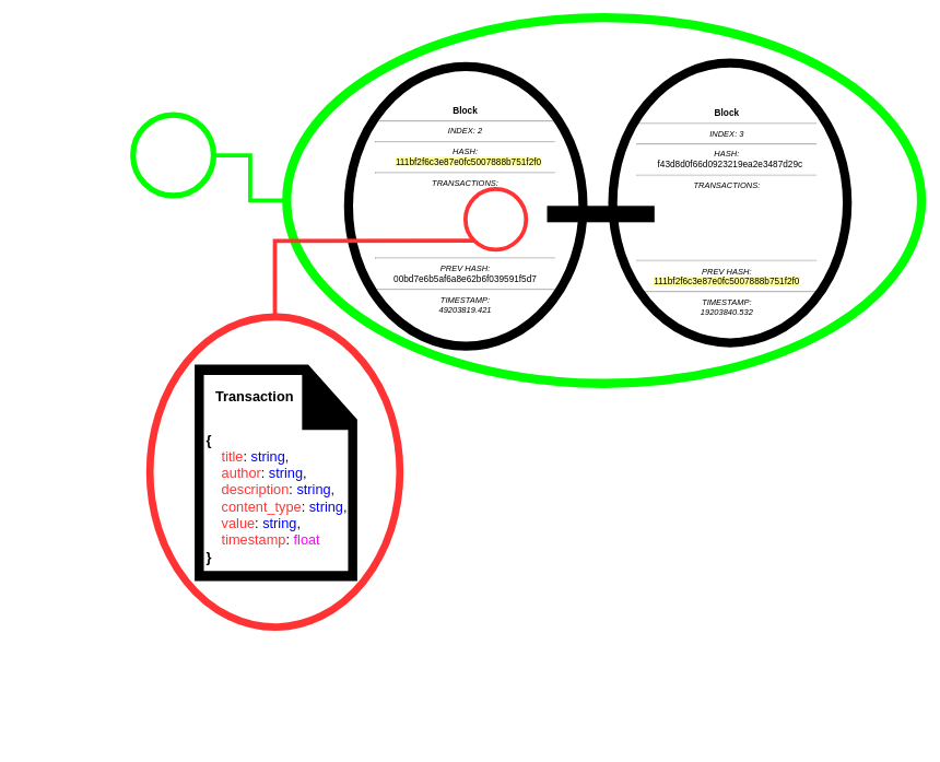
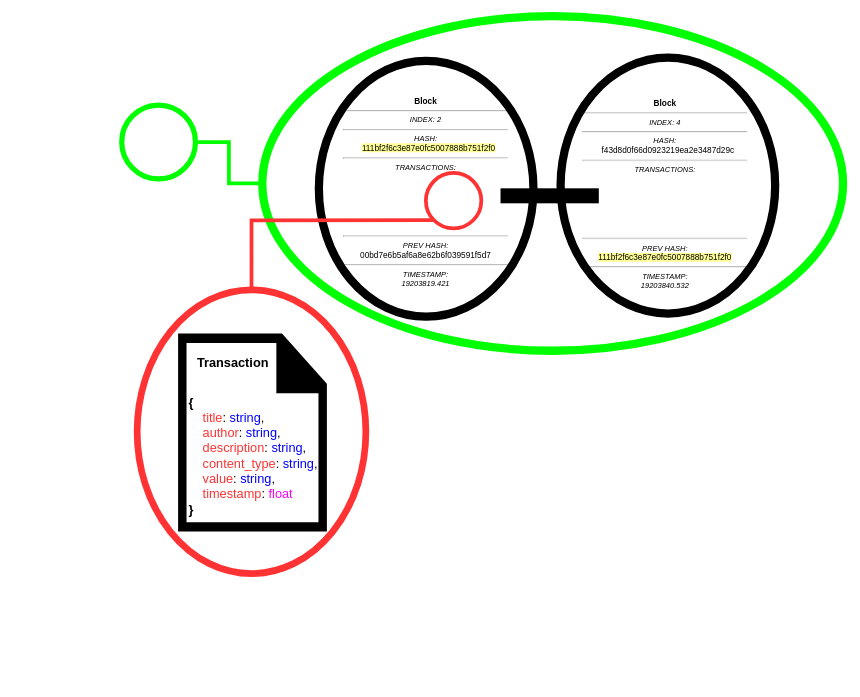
- <mxCell id="20" value="&lt;p style=&quot;margin:0px;margin-top:4px;text-align:center;&quot;&gt;&lt;b&gt;Block&lt;/b&gt;&lt;/p&gt;&lt;hr&gt;&lt;p style=&quot;font-size:10px;margin:0px;text-align:center;&quot;&gt;&lt;i&gt;INDEX: 2&lt;/i&gt;&lt;/p&gt;&lt;hr&gt;&lt;p style=&quot;font-size:10px;margin:0px;text-align:center;&quot;&gt;&lt;i&gt;HASH:&lt;/i&gt;&lt;/p&gt;&lt;p style=&quot;text-align: center; margin: 0px 0px 0px 8px;&quot;&gt;&lt;span style=&quot;background-color: rgb(255, 255, 153);&quot;&gt;111bf2f6c3e87e0fc5007888b751f2f0&lt;/span&gt;&lt;/p&gt;&lt;hr&gt;&lt;p style=&quot;font-size:10px;margin:0px;text-align:center;&quot;&gt;&lt;i&gt;TRANSACTIONS:&lt;/i&gt;&lt;/p&gt;&lt;p style=&quot;margin:0px;margin-left:8px;text-align:left;&quot;&gt;&lt;br&gt;&lt;/p&gt;&lt;p style=&quot;margin:0px;margin-left:8px;text-align:left;&quot;&gt;&lt;br&gt;&lt;/p&gt;&lt;p style=&quot;margin:0px;margin-left:8px;text-align:left;&quot;&gt;&lt;br&gt;&lt;/p&gt;&lt;p style=&quot;margin:0px;margin-left:8px;text-align:left;&quot;&gt;&lt;br&gt;&lt;/p&gt;&lt;p style=&quot;margin:0px;margin-left:8px;text-align:left;&quot;&gt;&lt;br&gt;&lt;/p&gt;&lt;p style=&quot;margin:0px;margin-left:8px;text-align:left;&quot;&gt;&lt;br&gt;&lt;/p&gt;&lt;hr&gt;&lt;p style=&quot;font-size:10px;margin:0px;text-align:center;&quot;&gt;&lt;i&gt;PREV HASH:&lt;/i&gt;&lt;/p&gt;&lt;p style=&quot;margin:0px;margin-left:8px;text-align:left;&quot;&gt;&lt;/p&gt;&lt;span style=&quot;&quot;&gt;&lt;div style=&quot;text-align: center;&quot;&gt;00bd7e6b5af6a8e62b6f039591f5d7&lt;br&gt;&lt;/div&gt;&lt;/span&gt;&lt;hr style=&quot;text-align: center;&quot;&gt;&lt;p style=&quot;text-align: center; font-size: 10px; margin: 0px;&quot;&gt;&lt;i&gt;TIMESTAMP:&lt;/i&gt;&lt;/p&gt;&lt;p style=&quot;font-size:10px;margin:0px;text-align:center;&quot;&gt;&lt;i&gt;49203819.421&lt;/i&gt;&lt;/p&gt;" style="shape=rect;html=1;overflow=fill;verticalAlign=top;align=left;whiteSpace=wrap;rounded=60;fontSize=11;strokeColor=none;strokeWidth=7;fillColor=none;" vertex="1" parent="19"><mxGeometry x="32.995" y="44.885" width="220" height="263" as="geometry" /></mxCell>
+ <mxCell id="20" value="&lt;p style=&quot;margin:0px;margin-top:4px;text-align:center;&quot;&gt;&lt;b&gt;Block&lt;/b&gt;&lt;/p&gt;&lt;hr&gt;&lt;p style=&quot;font-size:10px;margin:0px;text-align:center;&quot;&gt;&lt;i&gt;INDEX: 2&lt;/i&gt;&lt;/p&gt;&lt;hr&gt;&lt;p style=&quot;font-size:10px;margin:0px;text-align:center;&quot;&gt;&lt;i&gt;HASH:&lt;/i&gt;&lt;/p&gt;&lt;p style=&quot;text-align: center; margin: 0px 0px 0px 8px;&quot;&gt;&lt;span style=&quot;background-color: rgb(255, 255, 153);&quot;&gt;111bf2f6c3e87e0fc5007888b751f2f0&lt;/span&gt;&lt;/p&gt;&lt;hr&gt;&lt;p style=&quot;font-size:10px;margin:0px;text-align:center;&quot;&gt;&lt;i&gt;TRANSACTIONS:&lt;/i&gt;&lt;/p&gt;&lt;p style=&quot;margin:0px;margin-left:8px;text-align:left;&quot;&gt;&lt;br&gt;&lt;/p&gt;&lt;p style=&quot;margin:0px;margin-left:8px;text-align:left;&quot;&gt;&lt;br&gt;&lt;/p&gt;&lt;p style=&quot;margin:0px;margin-left:8px;text-align:left;&quot;&gt;&lt;br&gt;&lt;/p&gt;&lt;p style=&quot;margin:0px;margin-left:8px;text-align:left;&quot;&gt;&lt;br&gt;&lt;/p&gt;&lt;p style=&quot;margin:0px;margin-left:8px;text-align:left;&quot;&gt;&lt;br&gt;&lt;/p&gt;&lt;p style=&quot;margin:0px;margin-left:8px;text-align:left;&quot;&gt;&lt;br&gt;&lt;/p&gt;&lt;hr&gt;&lt;p style=&quot;font-size:10px;margin:0px;text-align:center;&quot;&gt;&lt;i&gt;PREV HASH:&lt;/i&gt;&lt;/p&gt;&lt;p style=&quot;margin:0px;margin-left:8px;text-align:left;&quot;&gt;&lt;/p&gt;&lt;span style=&quot;&quot;&gt;&lt;div style=&quot;text-align: center;&quot;&gt;00bd7e6b5af6a8e62b6f039591f5d7&lt;br&gt;&lt;/div&gt;&lt;/span&gt;&lt;hr style=&quot;text-align: center;&quot;&gt;&lt;p style=&quot;text-align: center; font-size: 10px; margin: 0px;&quot;&gt;&lt;i&gt;TIMESTAMP:&lt;/i&gt;&lt;/p&gt;&lt;p style=&quot;font-size:10px;margin:0px;text-align:center;&quot;&gt;&lt;i&gt;19203819.421&lt;/i&gt;&lt;/p&gt;" style="shape=rect;html=1;overflow=fill;verticalAlign=top;align=left;whiteSpace=wrap;rounded=60;fontSize=11;strokeColor=none;strokeWidth=7;fillColor=none;" vertex="1" parent="19"><mxGeometry x="32.995" y="44.885" width="220" height="263" as="geometry" /></mxCell>
- <mxCell id="33" value="&lt;p style=&quot;margin:0px;margin-top:4px;text-align:center;&quot;&gt;&lt;b&gt;Block&lt;/b&gt;&lt;/p&gt;&lt;hr&gt;&lt;p style=&quot;font-size:10px;margin:0px;text-align:center;&quot;&gt;&lt;i&gt;INDEX: 3&lt;/i&gt;&lt;/p&gt;&lt;hr&gt;&lt;p style=&quot;font-size:10px;margin:0px;text-align:center;&quot;&gt;&lt;i&gt;HASH:&lt;/i&gt;&lt;/p&gt;&lt;p style=&quot;text-align: center; margin: 0px 0px 0px 8px;&quot;&gt;f43d8d0f66d0923219ea2e3487d29c&lt;/p&gt;&lt;hr&gt;&lt;p style=&quot;font-size:10px;margin:0px;text-align:center;&quot;&gt;&lt;i&gt;TRANSACTIONS:&lt;/i&gt;&lt;/p&gt;&lt;p style=&quot;margin:0px;margin-left:8px;text-align:left;&quot;&gt;&lt;br&gt;&lt;/p&gt;&lt;p style=&quot;margin:0px;margin-left:8px;text-align:left;&quot;&gt;&lt;br&gt;&lt;/p&gt;&lt;p style=&quot;margin:0px;margin-left:8px;text-align:left;&quot;&gt;&lt;br&gt;&lt;/p&gt;&lt;p style=&quot;margin:0px;margin-left:8px;text-align:left;&quot;&gt;&lt;br&gt;&lt;/p&gt;&lt;p style=&quot;margin:0px;margin-left:8px;text-align:left;&quot;&gt;&lt;br&gt;&lt;/p&gt;&lt;p style=&quot;margin:0px;margin-left:8px;text-align:left;&quot;&gt;&lt;br&gt;&lt;/p&gt;&lt;hr&gt;&lt;p style=&quot;font-size:10px;margin:0px;text-align:center;&quot;&gt;&lt;i&gt;PREV HASH:&lt;/i&gt;&lt;/p&gt;&lt;p style=&quot;margin:0px;margin-left:8px;text-align:left;&quot;&gt;&lt;/p&gt;&lt;span style=&quot;&quot;&gt;&lt;div style=&quot;text-align: center;&quot;&gt;&lt;span style=&quot;background-color: rgb(255, 255, 153);&quot;&gt;111bf2f6c3e87e0fc5007888b751f2f0&lt;/span&gt;&lt;/div&gt;&lt;/span&gt;&lt;hr style=&quot;text-align: center;&quot;&gt;&lt;p style=&quot;text-align: center; font-size: 10px; margin: 0px;&quot;&gt;&lt;i&gt;TIMESTAMP:&lt;/i&gt;&lt;/p&gt;&lt;p style=&quot;font-size:10px;margin:0px;text-align:center;&quot;&gt;&lt;i&gt;19203840.532&lt;/i&gt;&lt;/p&gt;" style="shape=rect;html=1;overflow=fill;verticalAlign=top;align=left;whiteSpace=wrap;rounded=60;fontSize=11;strokeColor=none;strokeWidth=7;fillColor=none;" vertex="1" parent="32"><mxGeometry x="32.995" y="44.885" width="220" height="263" as="geometry" /></mxCell>
+ <mxCell id="33" value="&lt;p style=&quot;margin:0px;margin-top:4px;text-align:center;&quot;&gt;&lt;b&gt;Block&lt;/b&gt;&lt;/p&gt;&lt;hr&gt;&lt;p style=&quot;font-size:10px;margin:0px;text-align:center;&quot;&gt;&lt;i&gt;INDEX: 4&lt;/i&gt;&lt;/p&gt;&lt;hr&gt;&lt;p style=&quot;font-size:10px;margin:0px;text-align:center;&quot;&gt;&lt;i&gt;HASH:&lt;/i&gt;&lt;/p&gt;&lt;p style=&quot;text-align: center; margin: 0px 0px 0px 8px;&quot;&gt;f43d8d0f66d0923219ea2e3487d29c&lt;/p&gt;&lt;hr&gt;&lt;p style=&quot;font-size:10px;margin:0px;text-align:center;&quot;&gt;&lt;i&gt;TRANSACTIONS:&lt;/i&gt;&lt;/p&gt;&lt;p style=&quot;margin:0px;margin-left:8px;text-align:left;&quot;&gt;&lt;br&gt;&lt;/p&gt;&lt;p style=&quot;margin:0px;margin-left:8px;text-align:left;&quot;&gt;&lt;br&gt;&lt;/p&gt;&lt;p style=&quot;margin:0px;margin-left:8px;text-align:left;&quot;&gt;&lt;br&gt;&lt;/p&gt;&lt;p style=&quot;margin:0px;margin-left:8px;text-align:left;&quot;&gt;&lt;br&gt;&lt;/p&gt;&lt;p style=&quot;margin:0px;margin-left:8px;text-align:left;&quot;&gt;&lt;br&gt;&lt;/p&gt;&lt;p style=&quot;margin:0px;margin-left:8px;text-align:left;&quot;&gt;&lt;br&gt;&lt;/p&gt;&lt;hr&gt;&lt;p style=&quot;font-size:10px;margin:0px;text-align:center;&quot;&gt;&lt;i&gt;PREV HASH:&lt;/i&gt;&lt;/p&gt;&lt;p style=&quot;margin:0px;margin-left:8px;text-align:left;&quot;&gt;&lt;/p&gt;&lt;span style=&quot;&quot;&gt;&lt;div style=&quot;text-align: center;&quot;&gt;&lt;span style=&quot;background-color: rgb(255, 255, 153);&quot;&gt;111bf2f6c3e87e0fc5007888b751f2f0&lt;/span&gt;&lt;/div&gt;&lt;/span&gt;&lt;hr style=&quot;text-align: center;&quot;&gt;&lt;p style=&quot;text-align: center; font-size: 10px; margin: 0px;&quot;&gt;&lt;i&gt;TIMESTAMP:&lt;/i&gt;&lt;/p&gt;&lt;p style=&quot;font-size:10px;margin:0px;text-align:center;&quot;&gt;&lt;i&gt;19203840.532&lt;/i&gt;&lt;/p&gt;" style="shape=rect;html=1;overflow=fill;verticalAlign=top;align=left;whiteSpace=wrap;rounded=60;fontSize=11;strokeColor=none;strokeWidth=7;fillColor=none;" vertex="1" parent="32"><mxGeometry x="32.995" y="44.885" width="220" height="263" as="geometry" /></mxCell>
